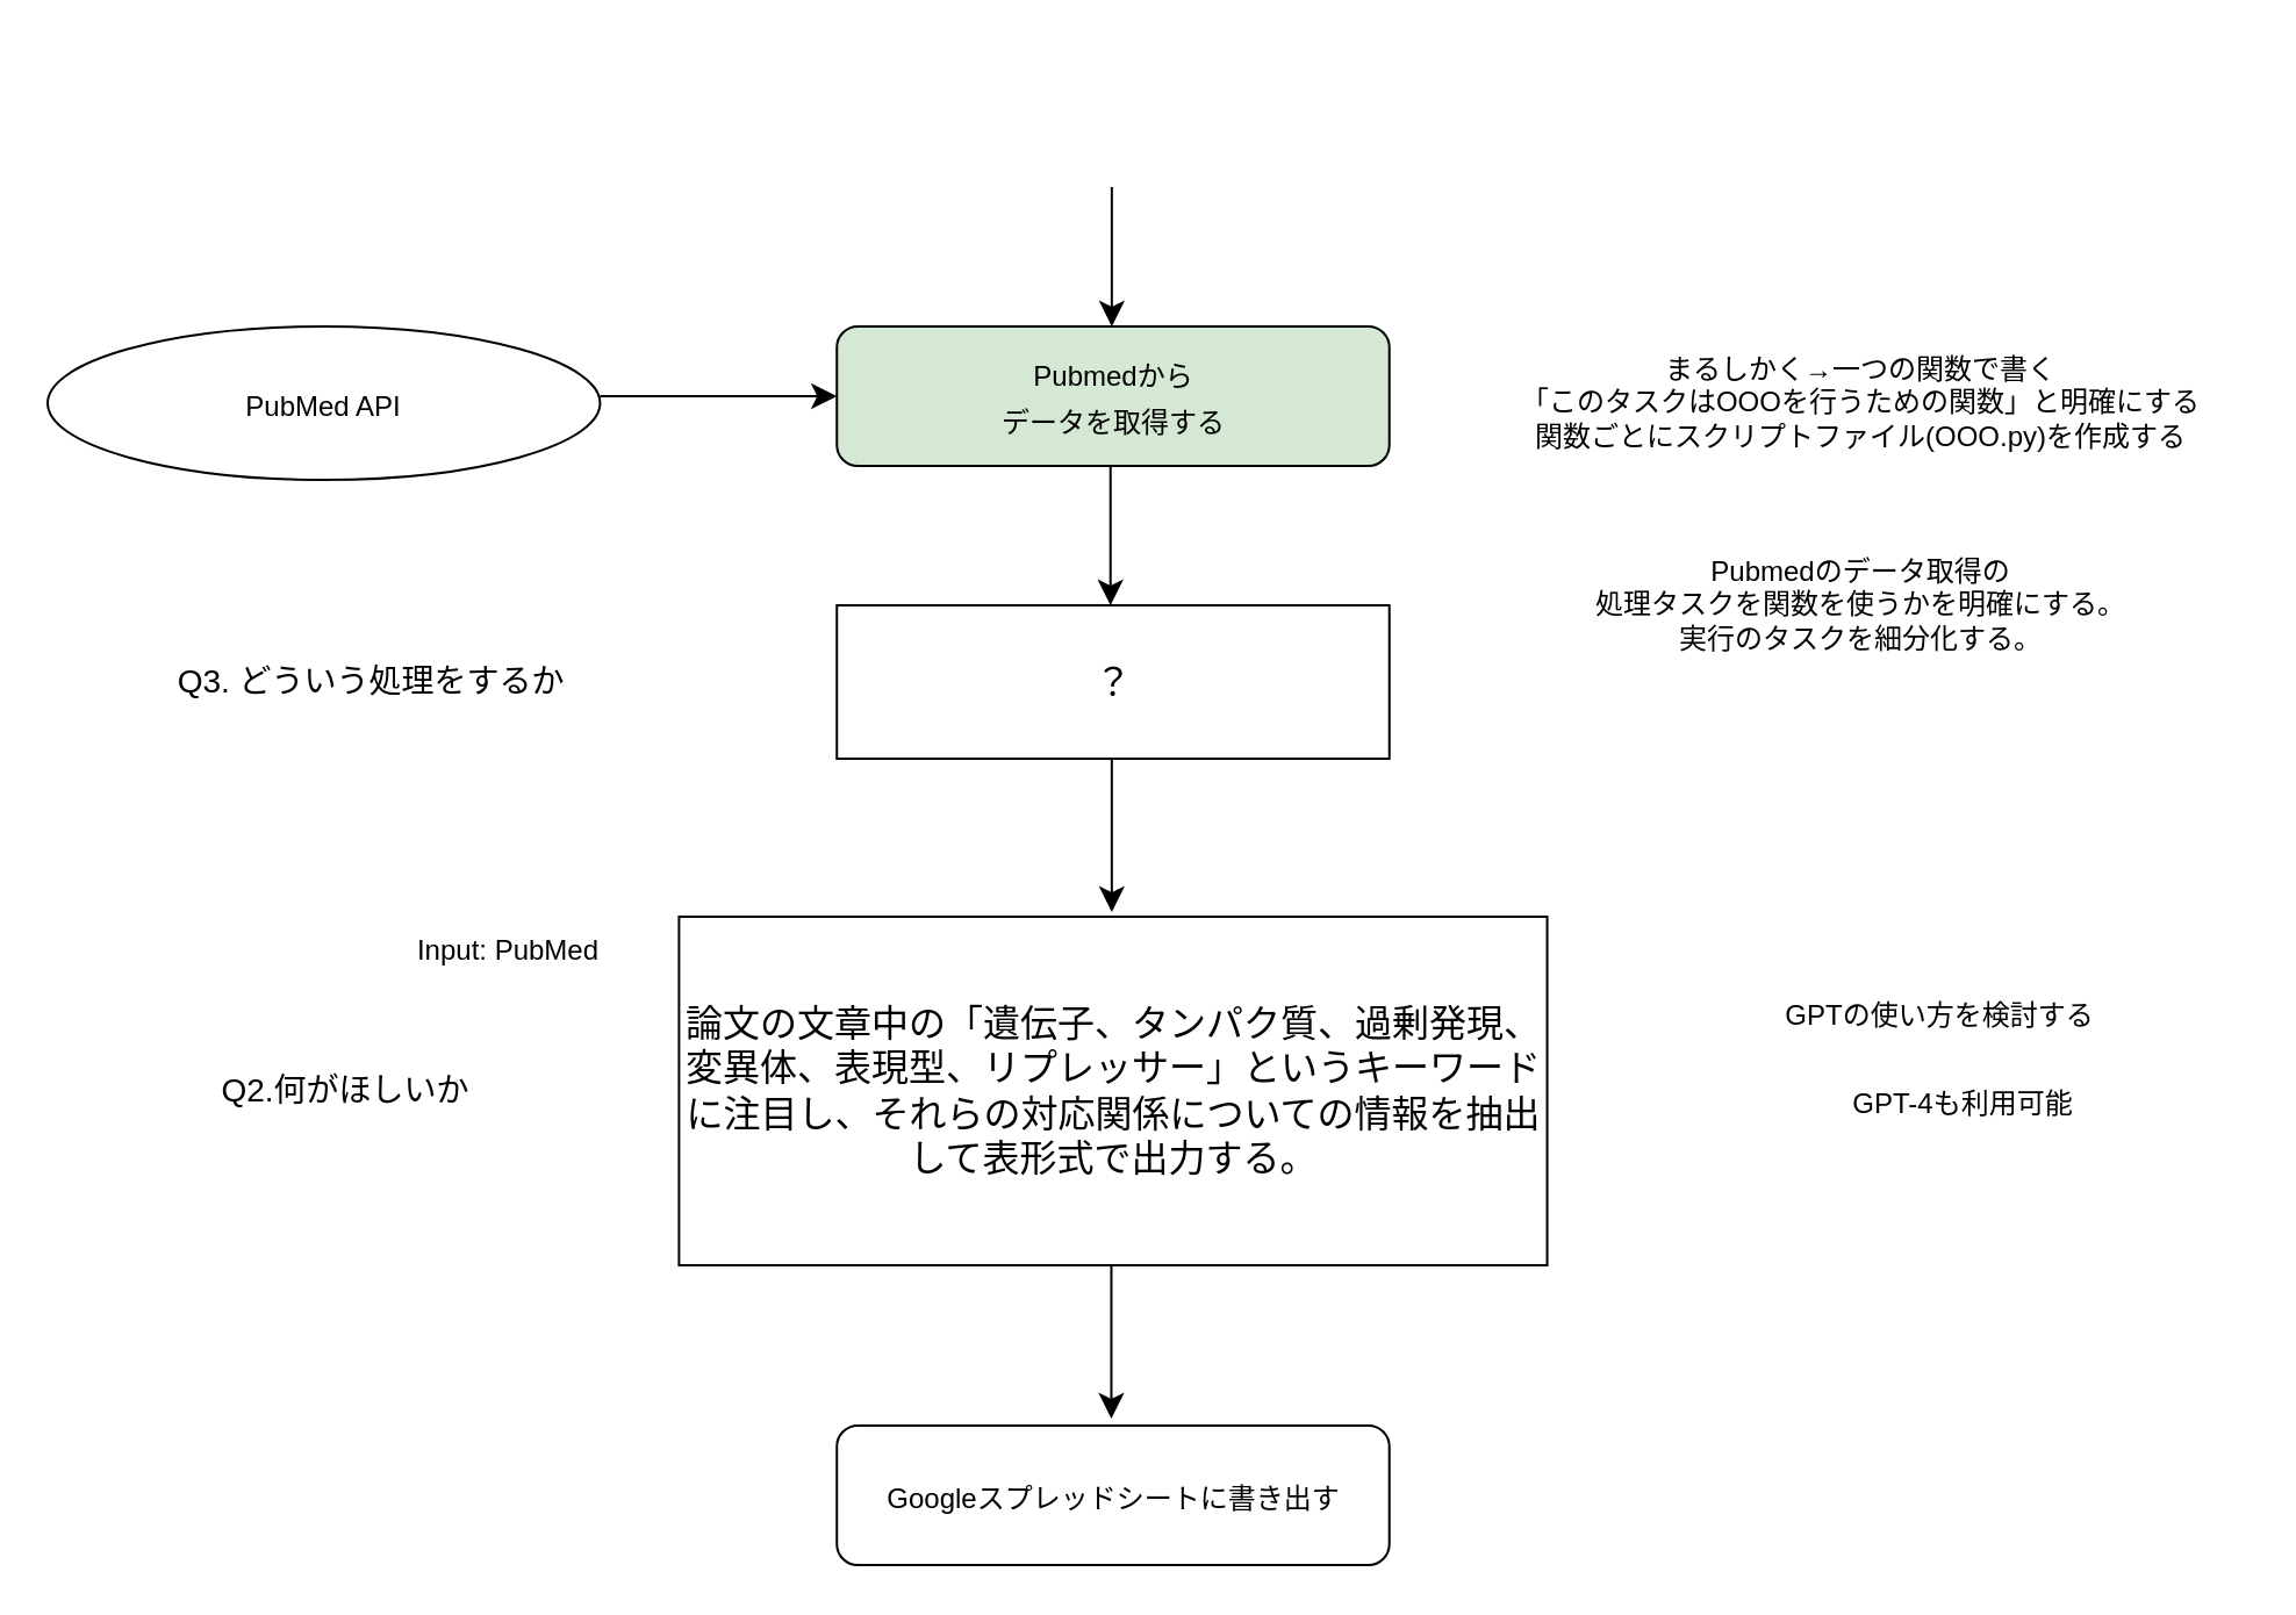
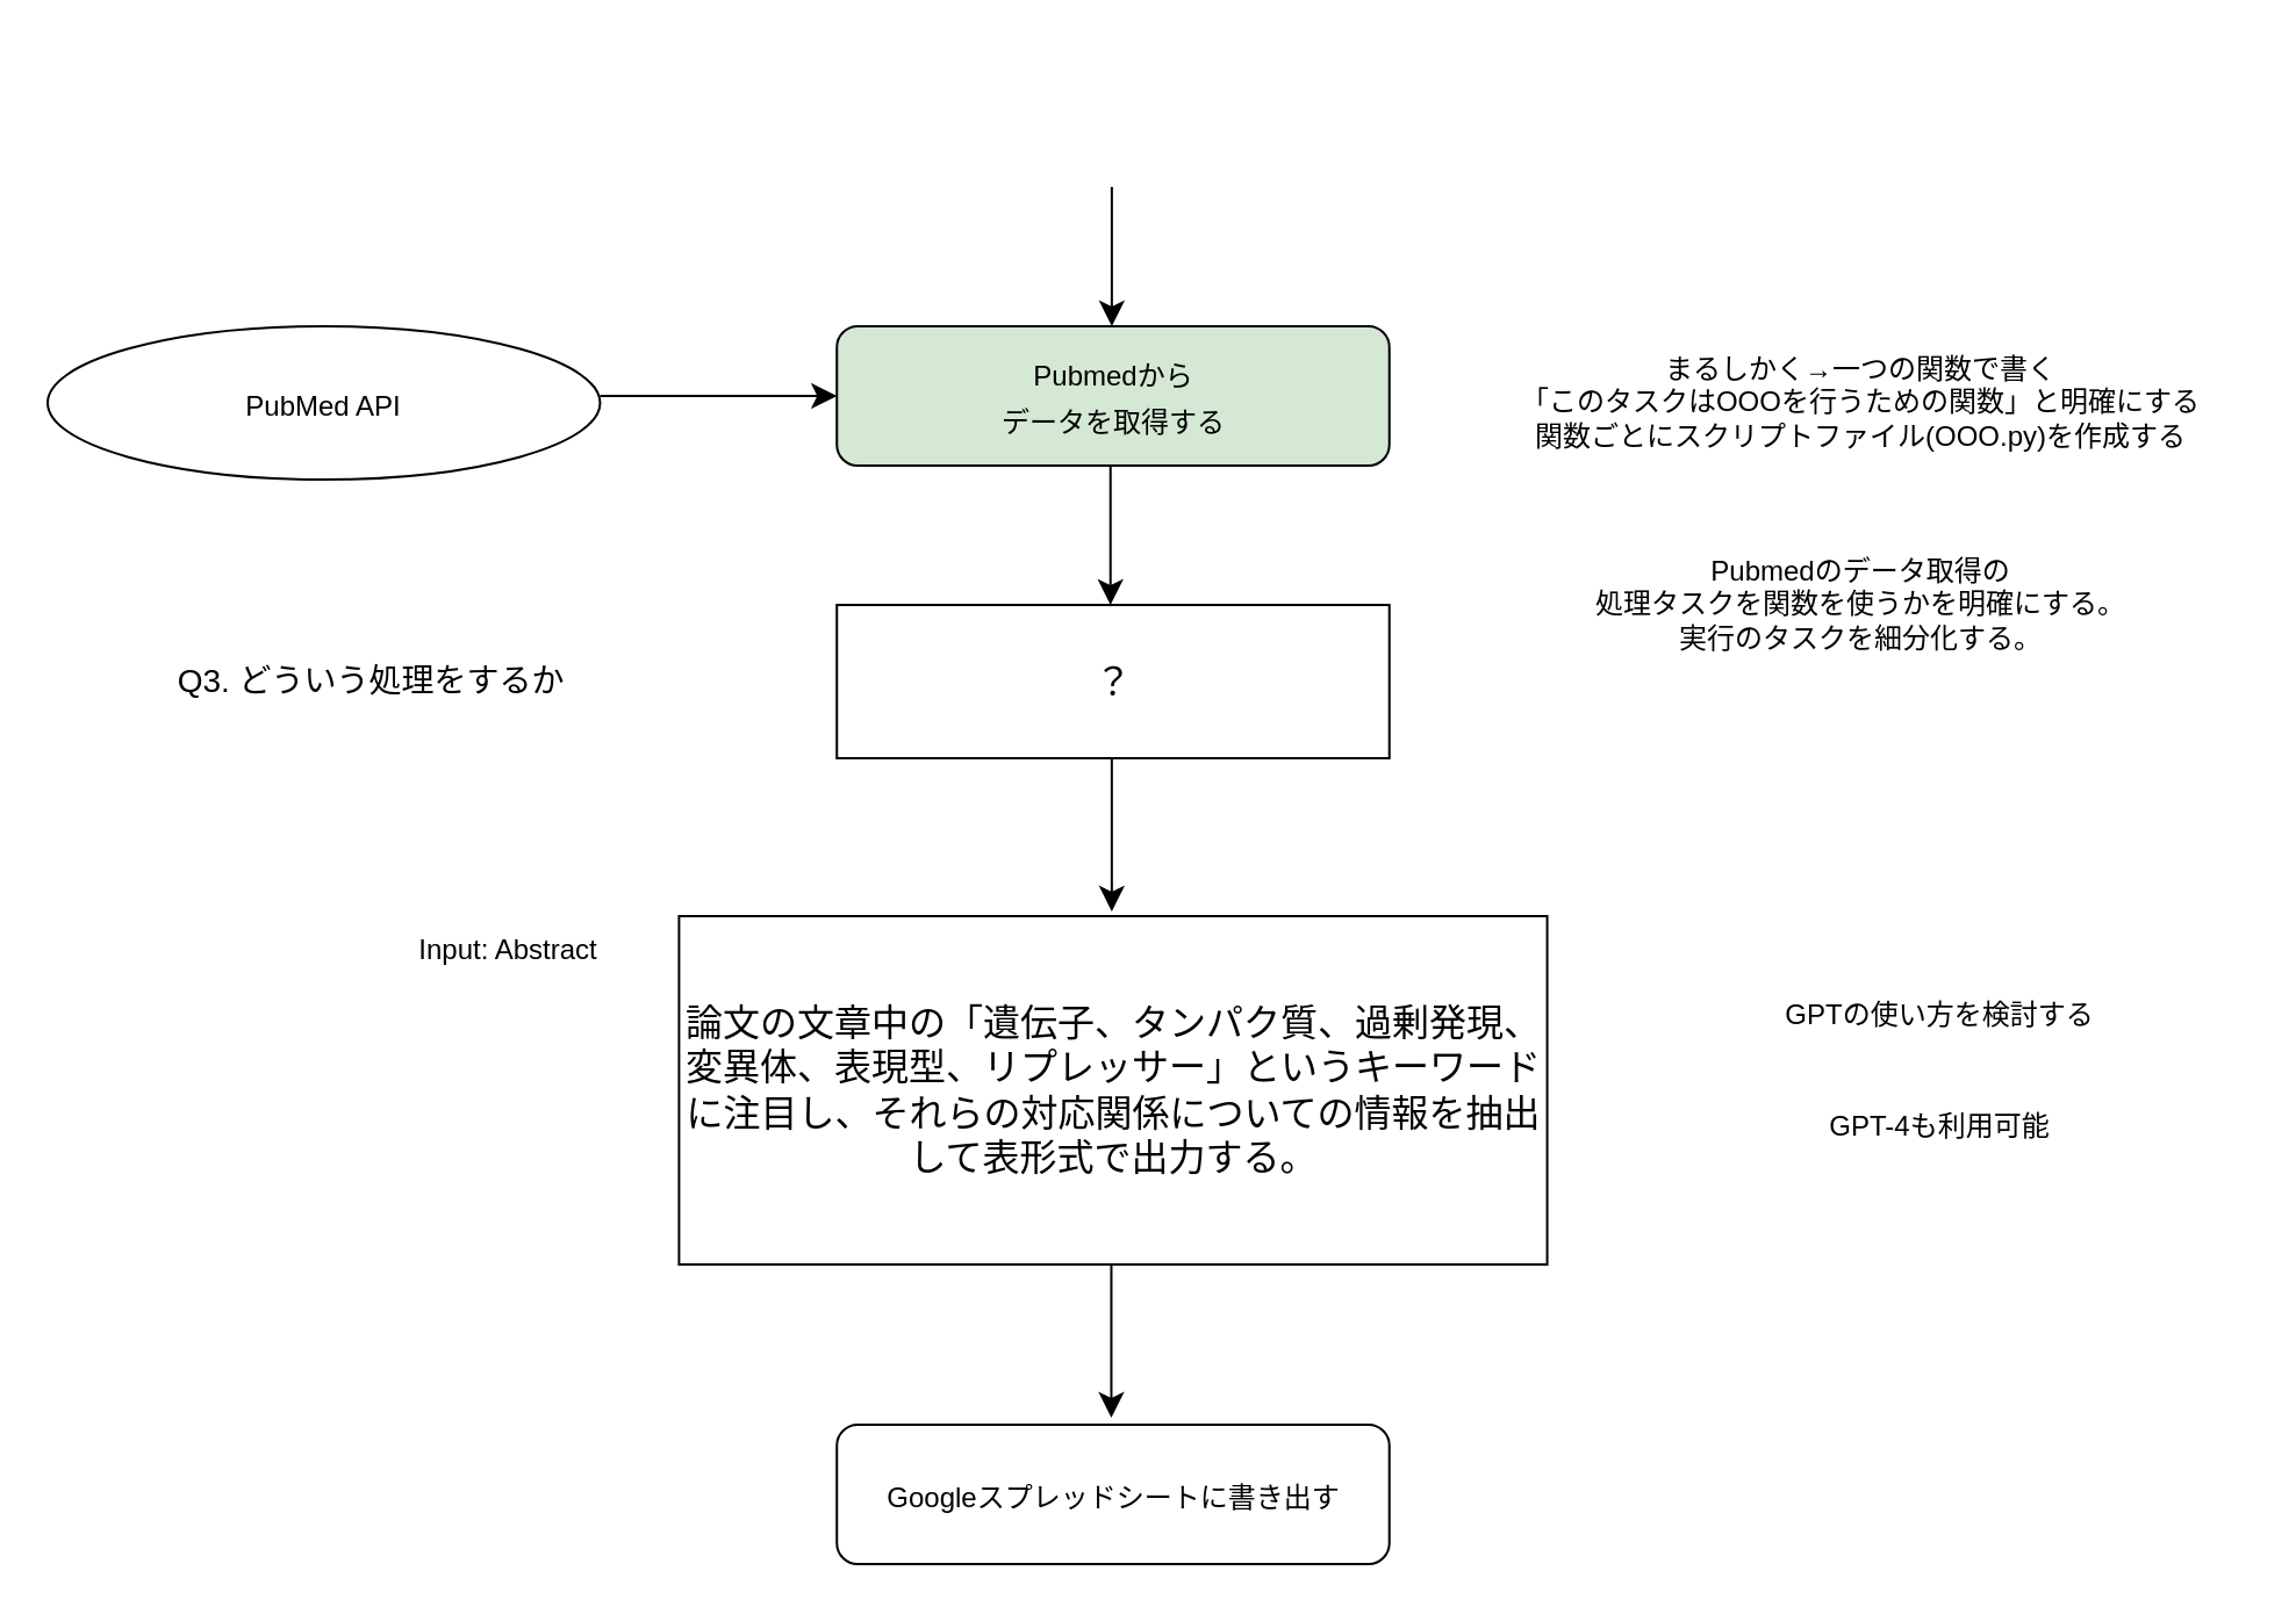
- <mxCell id="15" value="Input: PubMed" style="text;html=1;align=center;verticalAlign=middle;resizable=0;points=[];autosize=1;strokeColor=none;fillColor=none;" parent="7" vertex="1"><mxGeometry x="101.887" y="134" width="90" height="30" as="geometry" /></mxCell>
+ <mxCell id="15" value="Input: Abstract" style="text;html=1;align=center;verticalAlign=middle;resizable=0;points=[];autosize=1;strokeColor=none;fillColor=none;" parent="7" vertex="1"><mxGeometry x="101.887" y="134" width="90" height="30" as="geometry" /></mxCell>
- <mxCell id="13" value="&lt;font style=&quot;font-size: 14px;&quot;&gt;Q2.何がほしいか&lt;/font&gt;" style="text;html=1;align=center;verticalAlign=middle;resizable=0;points=[];autosize=1;strokeColor=none;fillColor=none;" parent="7" vertex="1"><mxGeometry x="16.981" y="194" width="120" height="30" as="geometry" /></mxCell>
- <mxCell id="18" value="GPT-4も利用可能" style="text;html=1;align=center;verticalAlign=middle;resizable=0;points=[];autosize=1;strokeColor=none;fillColor=none;" parent="2" vertex="1"><mxGeometry x="764.245" y="440" width="120" height="30" as="geometry" /></mxCell>
+ <mxCell id="18" value="GPT-4も利用可能" style="text;html=1;align=center;verticalAlign=middle;resizable=0;points=[];autosize=1;strokeColor=none;fillColor=none;" parent="2" vertex="1"><mxGeometry x="754.245" y="450" width="120" height="30" as="geometry" /></mxCell>
